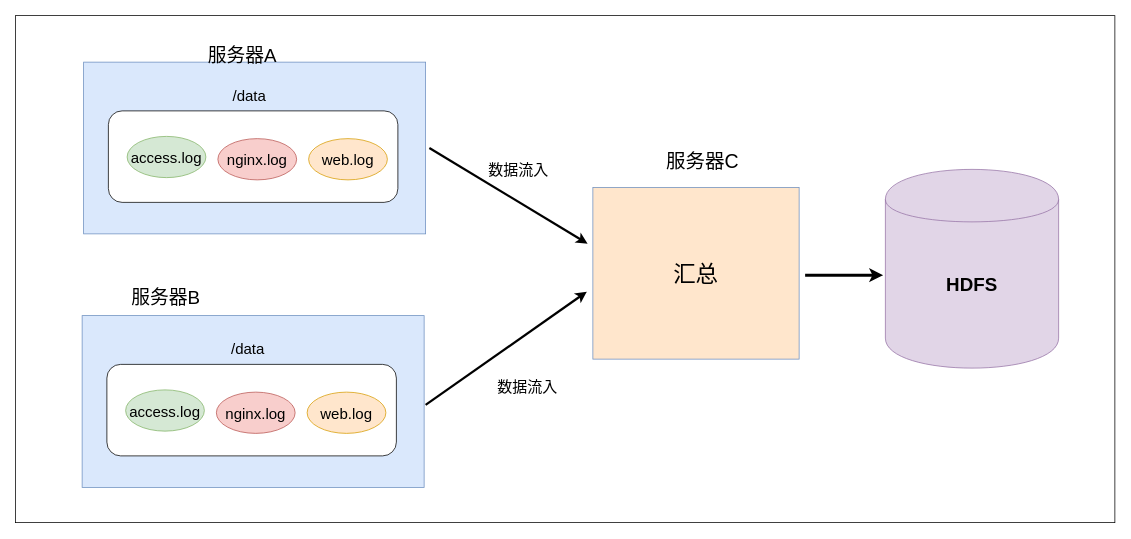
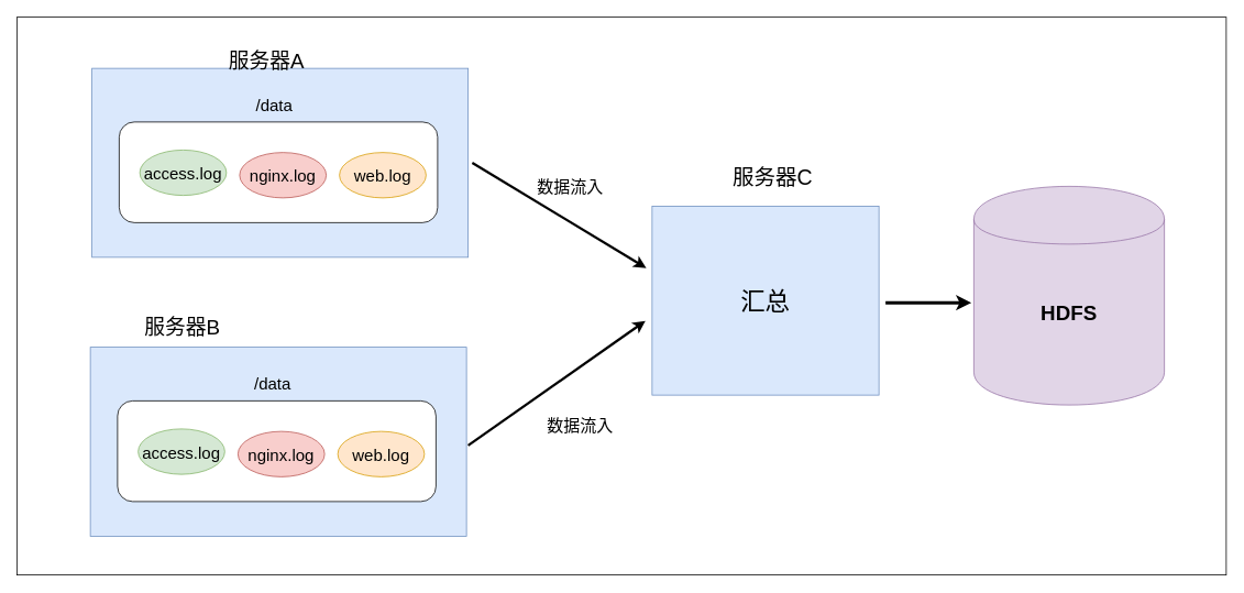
- <mxCell id="20" value="&lt;font style=&quot;font-size: 30px&quot;&gt;汇总&lt;/font&gt;" style="rounded=0;whiteSpace=wrap;html=1;fillColor=#ffe6cc;strokeColor=#6c8ebf;" vertex="1" parent="1"><mxGeometry x="790" y="249" width="275" height="229" as="geometry" /></mxCell>
+ <mxCell id="20" value="&lt;font style=&quot;font-size: 30px&quot;&gt;汇总&lt;/font&gt;" style="rounded=0;whiteSpace=wrap;html=1;fillColor=#dae8fc;strokeColor=#6c8ebf;" vertex="1" parent="1"><mxGeometry x="790" y="249" width="275" height="229" as="geometry" /></mxCell>
